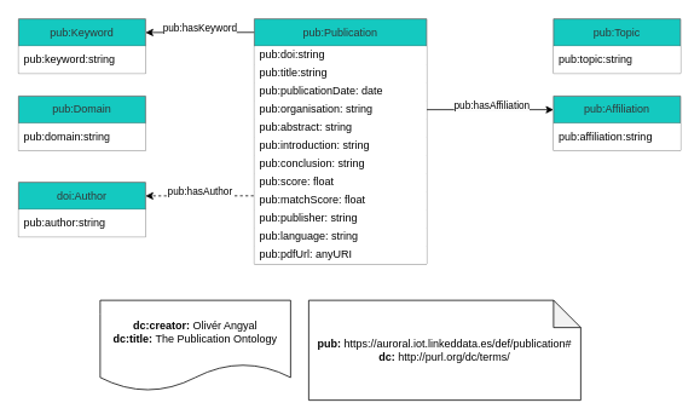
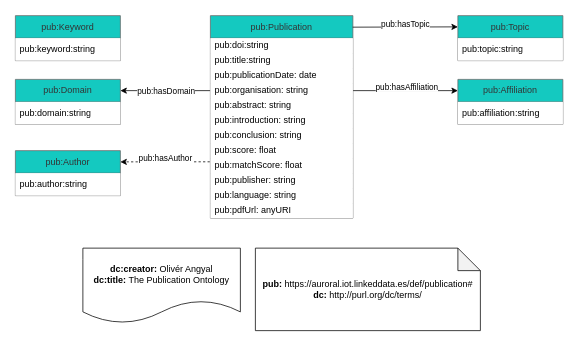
- <mxCell id="4" value="" style="edgeStyle=none;html=1;exitX=0.002;exitY=0.055;exitDx=0;exitDy=0;exitPerimeter=0;entryX=1;entryY=0.25;entryDx=0;entryDy=0;rounded=0;" parent="1" source="10" target="33" edge="1"><mxGeometry relative="1" as="geometry" /></mxCell>
- <mxCell id="5" value="pub:hasKeyword" style="edgeLabel;html=1;align=center;verticalAlign=middle;resizable=0;points=[];rounded=0;" parent="4" vertex="1" connectable="0"><mxGeometry x="0.225" y="3" relative="1" as="geometry"><mxPoint x="13" y="-8" as="offset" /></mxGeometry></mxCell>
+ <mxCell id="35" value="" style="edgeStyle=none;html=1;exitX=0.999;exitY=0.057;exitDx=0;exitDy=0;entryX=0;entryY=0.25;entryDx=0;entryDy=0;exitPerimeter=0;rounded=0;" parent="1" source="10" target="27" edge="1"><mxGeometry relative="1" as="geometry"><mxPoint x="470" y="30" as="sourcePoint" /><mxPoint x="570" y="30" as="targetPoint" /></mxGeometry></mxCell>
+ <mxCell id="36" value="pub:hasTopic" style="edgeLabel;html=1;align=center;verticalAlign=middle;resizable=0;points=[];rounded=0;" parent="35" vertex="1" connectable="0"><mxGeometry x="-0.002" y="-1" relative="1" as="geometry"><mxPoint y="-6" as="offset" /></mxGeometry></mxCell>
+ <mxCell id="2" value="" style="edgeStyle=none;html=1;exitX=0;exitY=0.5;exitDx=0;exitDy=0;entryX=1;entryY=0.25;entryDx=0;entryDy=0;rounded=0;" parent="1" source="14" target="23" edge="1"><mxGeometry relative="1" as="geometry" /></mxCell>
+ <mxCell id="3" value="pub:hasDomain" style="edgeLabel;html=1;align=center;verticalAlign=middle;resizable=0;points=[];rounded=0;" parent="2" vertex="1" connectable="0"><mxGeometry x="0.129" relative="1" as="geometry"><mxPoint x="8" as="offset" /></mxGeometry></mxCell>
- <mxCell id="25" value="doi:Author" style="swimlane;fontStyle=0;childLayout=stackLayout;horizontal=1;startSize=30;horizontalStack=0;resizeParent=1;resizeParentMax=0;resizeLast=0;collapsible=1;marginBottom=0;whiteSpace=wrap;html=1;rounded=0;fillColor=#14c9c0;fontColor=#333333;strokeColor=#666666;" parent="1" vertex="1"><mxGeometry x="20" y="200" width="140" height="60" as="geometry" /></mxCell>
+ <mxCell id="25" value="pub:Author" style="swimlane;fontStyle=0;childLayout=stackLayout;horizontal=1;startSize=30;horizontalStack=0;resizeParent=1;resizeParentMax=0;resizeLast=0;collapsible=1;marginBottom=0;whiteSpace=wrap;html=1;rounded=0;fillColor=#14c9c0;fontColor=#333333;strokeColor=#666666;" parent="1" vertex="1"><mxGeometry x="20" y="200" width="140" height="60" as="geometry" /></mxCell>
